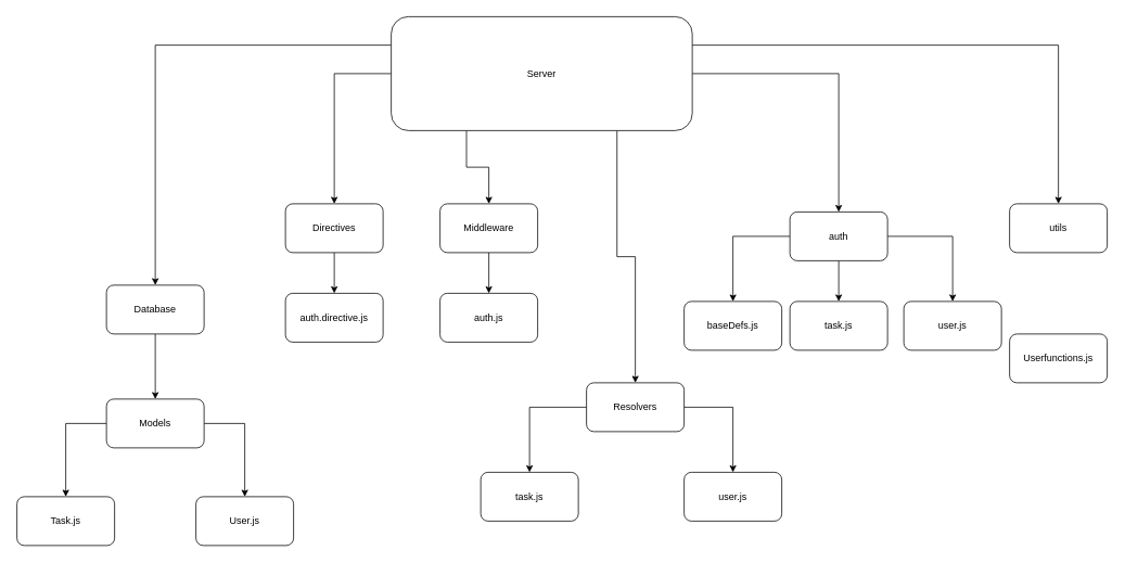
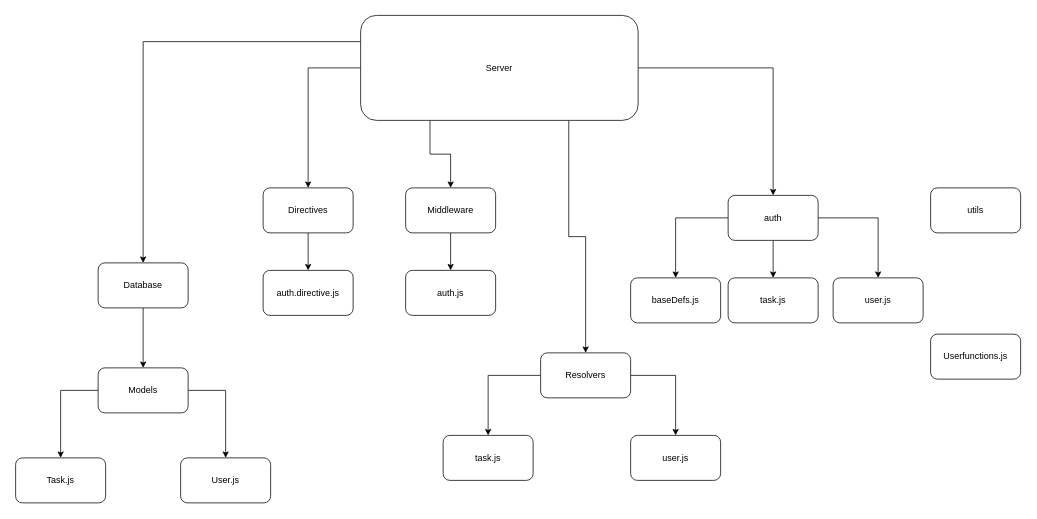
- <mxCell id="7" style="edgeStyle=orthogonalEdgeStyle;rounded=0;orthogonalLoop=1;jettySize=auto;html=1;exitX=1;exitY=0.25;exitDx=0;exitDy=0;entryX=0.5;entryY=0;entryDx=0;entryDy=0;" edge="1" parent="1" source="8" target="22"><mxGeometry relative="1" as="geometry" /></mxCell>
- <mxCell id="28" value="Userfunctions.js" style="rounded=1;whiteSpace=wrap;html=1;" vertex="1" parent="1"><mxGeometry x="1240" y="410" width="120" height="60" as="geometry" /></mxCell>
+ <mxCell id="28" value="Userfunctions.js" style="rounded=1;whiteSpace=wrap;html=1;" vertex="1" parent="1"><mxGeometry x="1240" y="445" width="120" height="60" as="geometry" /></mxCell>
